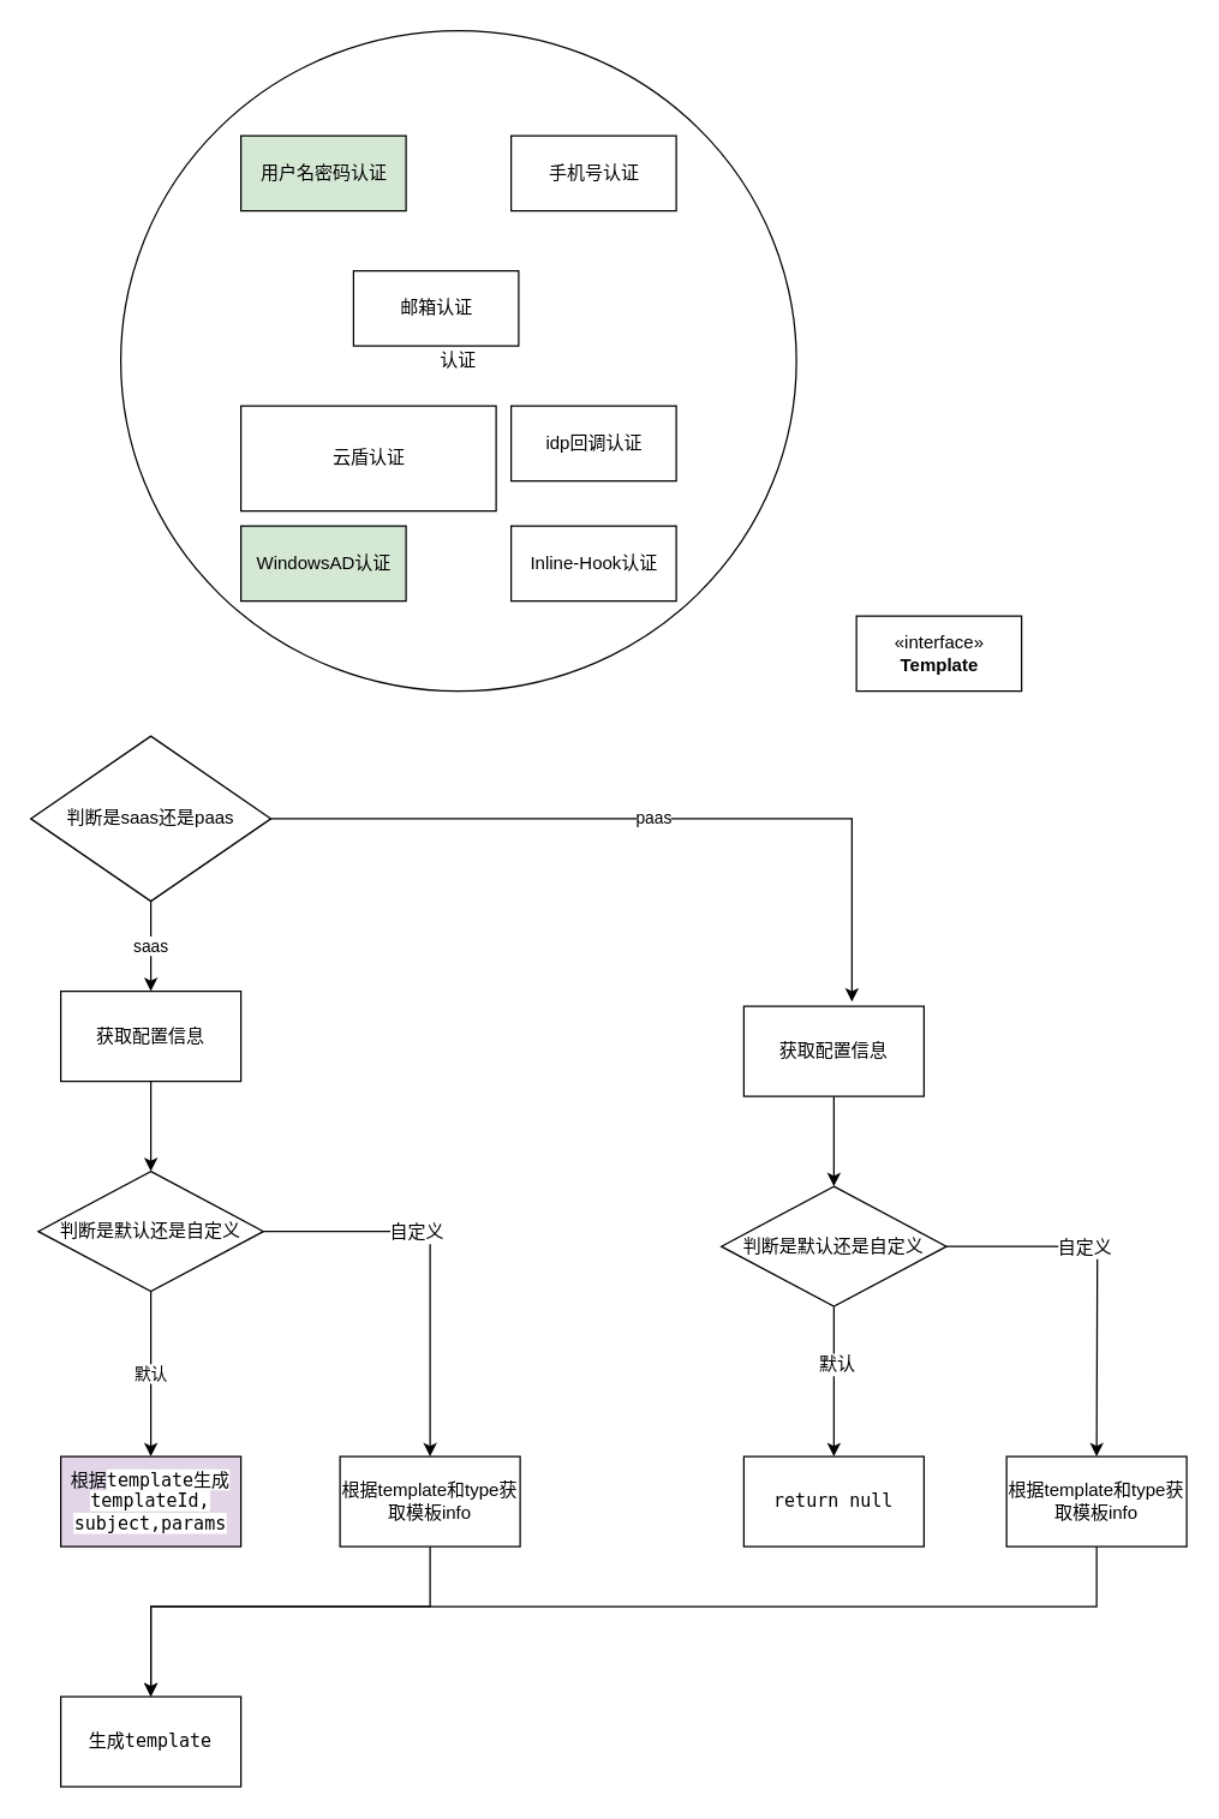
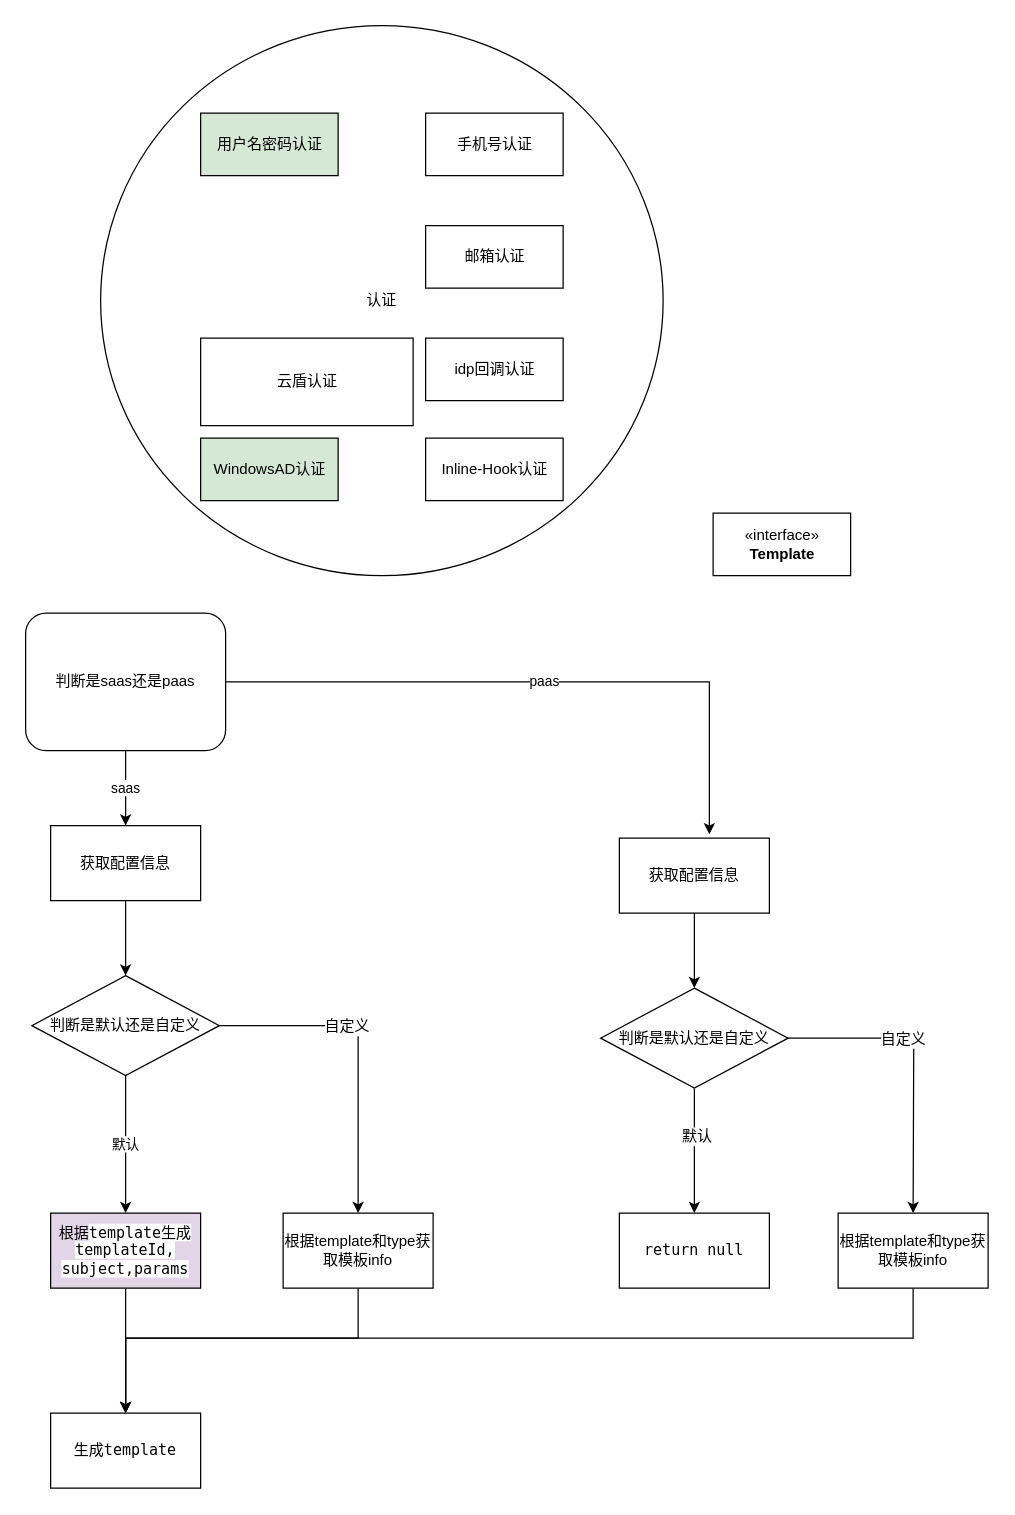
- <mxCell id="5" value="邮箱认证" style="html=1;" parent="1" vertex="1"><mxGeometry x="235" y="180" width="110" height="50" as="geometry" /></mxCell>
+ <mxCell id="5" value="邮箱认证" style="html=1;" parent="1" vertex="1"><mxGeometry x="340" y="180" width="110" height="50" as="geometry" /></mxCell>
- <mxCell id="15" value="判断是saas还是paas" style="rhombus;whiteSpace=wrap;html=1;" vertex="1" parent="1"><mxGeometry x="20" y="490" width="160" height="110" as="geometry" /></mxCell>
+ <mxCell id="15" value="判断是saas还是paas" style="whiteSpace=wrap;html=1;rounded=1;" vertex="1" parent="1"><mxGeometry x="20" y="490" width="160" height="110" as="geometry" /></mxCell>
+ <mxCell id="22" style="edgeStyle=orthogonalEdgeStyle;rounded=0;orthogonalLoop=1;jettySize=auto;html=1;entryX=0.5;entryY=0;entryDx=0;entryDy=0;fontSize=12;" edge="1" parent="1" source="23" target="24"><mxGeometry relative="1" as="geometry" /></mxCell>
